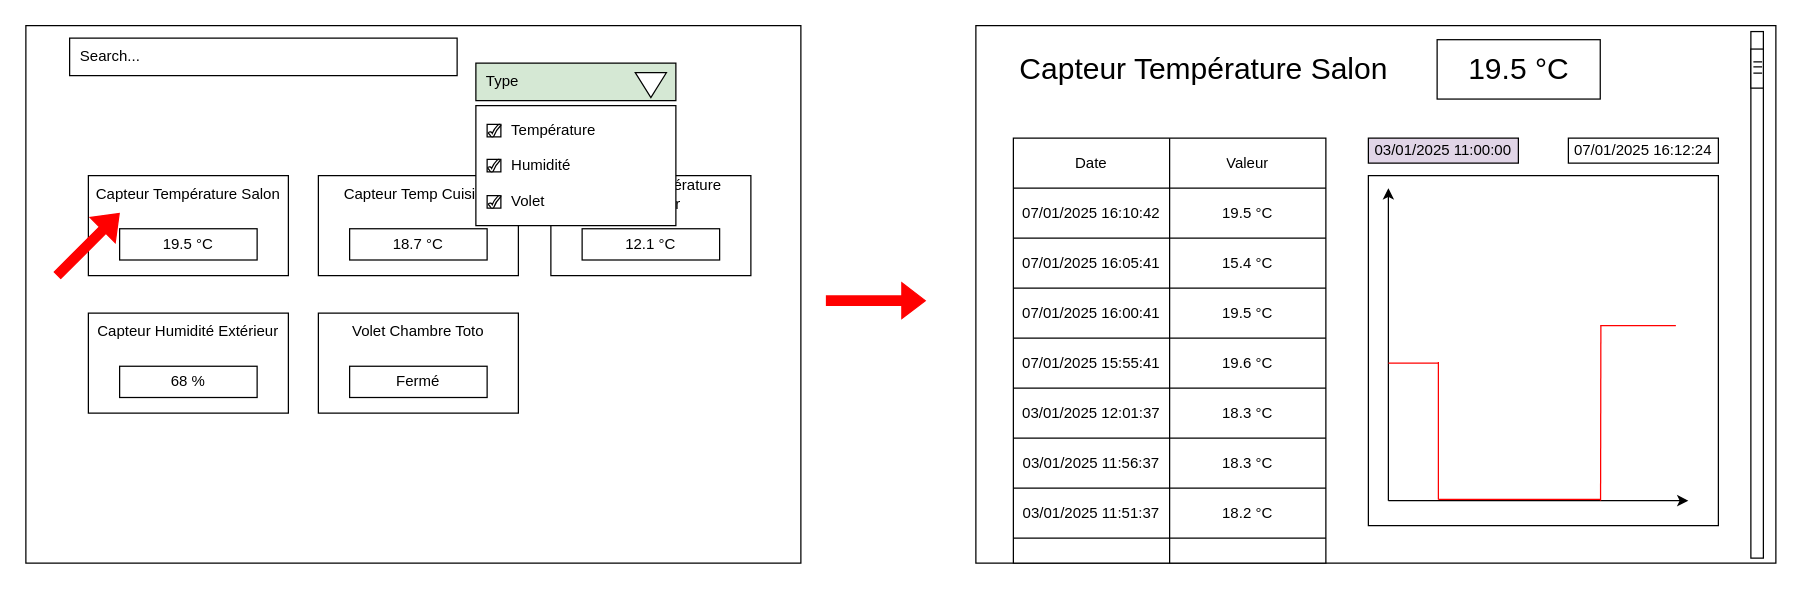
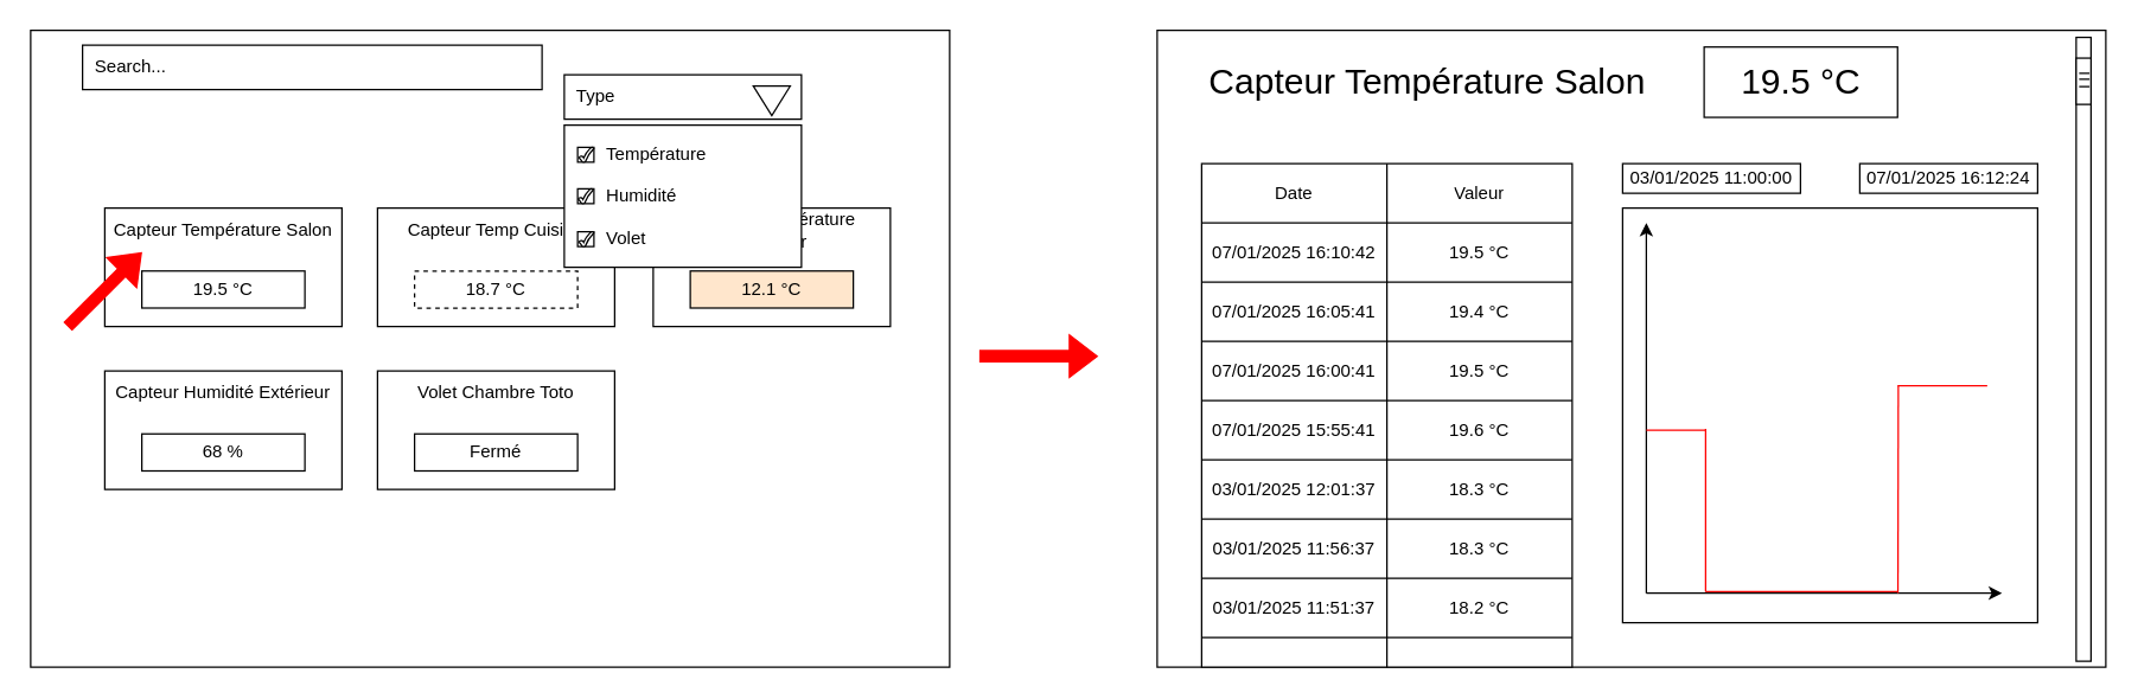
- <mxCell id="3" value="&amp;nbsp; Type" style="rounded=0;whiteSpace=wrap;html=1;align=left;fillColor=#d5e8d4;" vertex="1" parent="1"><mxGeometry x="380" y="50" width="160" height="30" as="geometry" /></mxCell>
+ <mxCell id="3" value="&amp;nbsp; Type" style="rounded=0;whiteSpace=wrap;html=1;align=left;" vertex="1" parent="1"><mxGeometry x="380" y="50" width="160" height="30" as="geometry" /></mxCell>
- <mxCell id="76" value="03/01/2025 11:00:00" style="rounded=0;whiteSpace=wrap;html=1;fillColor=#e1d5e7;" vertex="1" parent="1"><mxGeometry x="1094" y="110" width="120" height="20" as="geometry" /></mxCell>
+ <mxCell id="76" value="03/01/2025 11:00:00" style="rounded=0;whiteSpace=wrap;html=1;" vertex="1" parent="1"><mxGeometry x="1094" y="110" width="120" height="20" as="geometry" /></mxCell>
- <mxCell id="9" value="18.7 °C" style="rounded=0;whiteSpace=wrap;html=1;" vertex="1" parent="1"><mxGeometry x="279" y="182.5" width="110" height="25" as="geometry" /></mxCell>
+ <mxCell id="9" value="18.7 °C" style="rounded=0;whiteSpace=wrap;html=1;dashed=1;" vertex="1" parent="1"><mxGeometry x="279" y="182.5" width="110" height="25" as="geometry" /></mxCell>
- <mxCell id="15" value="12.1 °C" style="rounded=0;whiteSpace=wrap;html=1;" vertex="1" parent="12"><mxGeometry x="25" y="42.5" width="110" height="25" as="geometry" /></mxCell>
+ <mxCell id="15" value="12.1 °C" style="rounded=0;whiteSpace=wrap;html=1;fillColor=#ffe6cc;" vertex="1" parent="12"><mxGeometry x="25" y="42.5" width="110" height="25" as="geometry" /></mxCell>
- <mxCell id="44" value="15.4 °C" style="shape=partialRectangle;html=1;whiteSpace=wrap;connectable=0;strokeColor=inherit;overflow=hidden;fillColor=none;top=0;left=0;bottom=0;right=0;pointerEvents=1;" vertex="1" parent="42"><mxGeometry x="125" width="125" height="40" as="geometry"><mxRectangle width="125" height="40" as="alternateBounds" /></mxGeometry></mxCell>
+ <mxCell id="44" value="19.4 °C" style="shape=partialRectangle;html=1;whiteSpace=wrap;connectable=0;strokeColor=inherit;overflow=hidden;fillColor=none;top=0;left=0;bottom=0;right=0;pointerEvents=1;" vertex="1" parent="42"><mxGeometry x="125" width="125" height="40" as="geometry"><mxRectangle width="125" height="40" as="alternateBounds" /></mxGeometry></mxCell>
